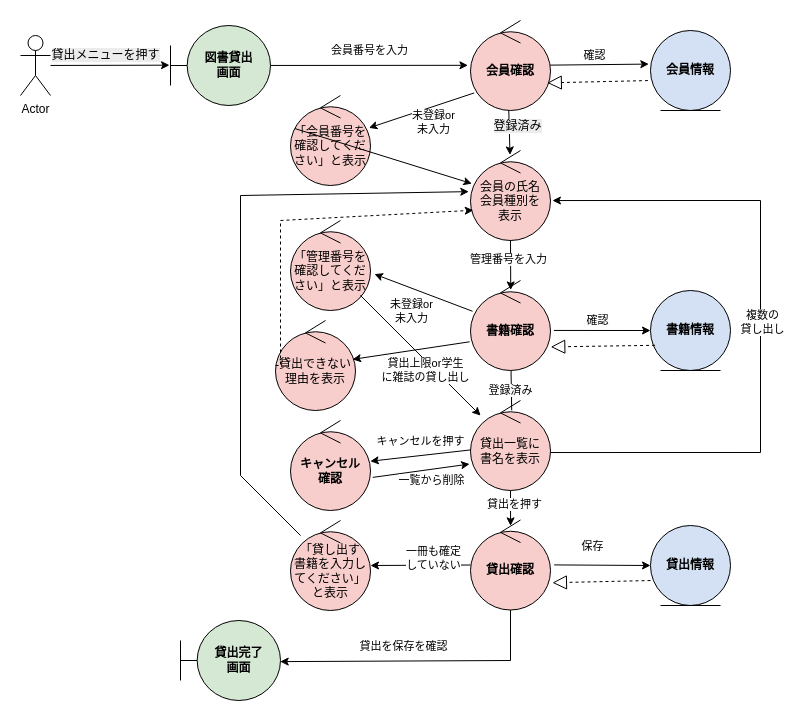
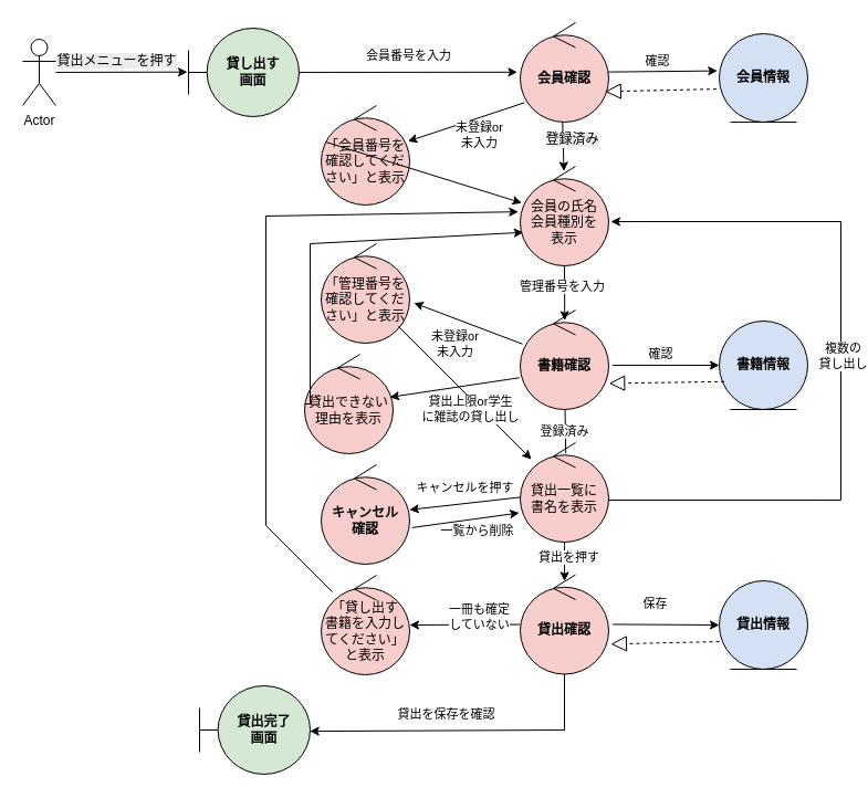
- <mxCell id="2" value="&lt;b&gt;図書貸出&lt;/b&gt;&lt;div&gt;&lt;b&gt;画面&lt;/b&gt;&lt;/div&gt;" style="shape=umlBoundary;whiteSpace=wrap;html=1;fillColor=#D5E8D4;" vertex="1" parent="1"><mxGeometry x="170" y="25" width="100" height="80" as="geometry" /></mxCell>
+ <mxCell id="2" value="&lt;b&gt;貸し出す&lt;/b&gt;&lt;div&gt;&lt;b&gt;画面&lt;/b&gt;&lt;/div&gt;" style="shape=umlBoundary;whiteSpace=wrap;html=1;fillColor=#D5E8D4;" vertex="1" parent="1"><mxGeometry x="170" y="25" width="100" height="80" as="geometry" /></mxCell>
- <mxCell id="54" style="edgeStyle=none;rounded=0;orthogonalLoop=1;jettySize=auto;html=1;entryX=0.035;entryY=0.664;entryDx=0;entryDy=0;entryPerimeter=0;dashed=1;" edge="1" parent="1" source="50" target="6"><mxGeometry relative="1" as="geometry"><mxPoint x="469" y="200" as="targetPoint" /><Array as="points"><mxPoint x="280" y="365" /><mxPoint x="280" y="220" /></Array></mxGeometry></mxCell>
+ <mxCell id="54" style="edgeStyle=none;rounded=0;orthogonalLoop=1;jettySize=auto;html=1;entryX=0.035;entryY=0.664;entryDx=0;entryDy=0;entryPerimeter=0;" edge="1" parent="1" source="50" target="6"><mxGeometry relative="1" as="geometry"><mxPoint x="469" y="200" as="targetPoint" /><Array as="points"><mxPoint x="280" y="365" /><mxPoint x="280" y="220" /></Array></mxGeometry></mxCell>
